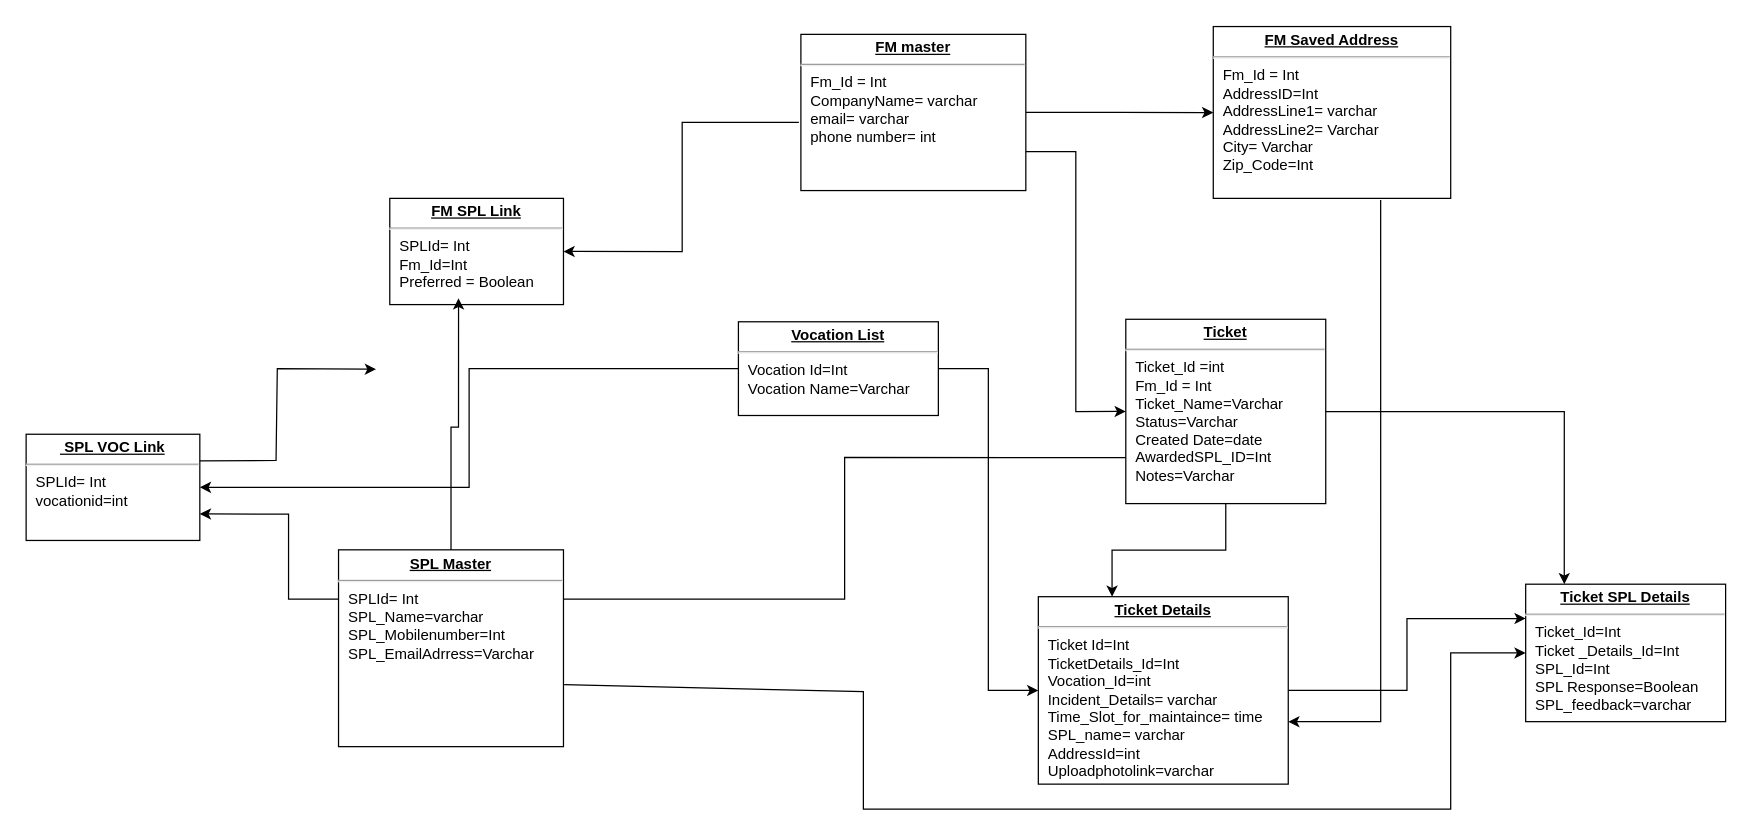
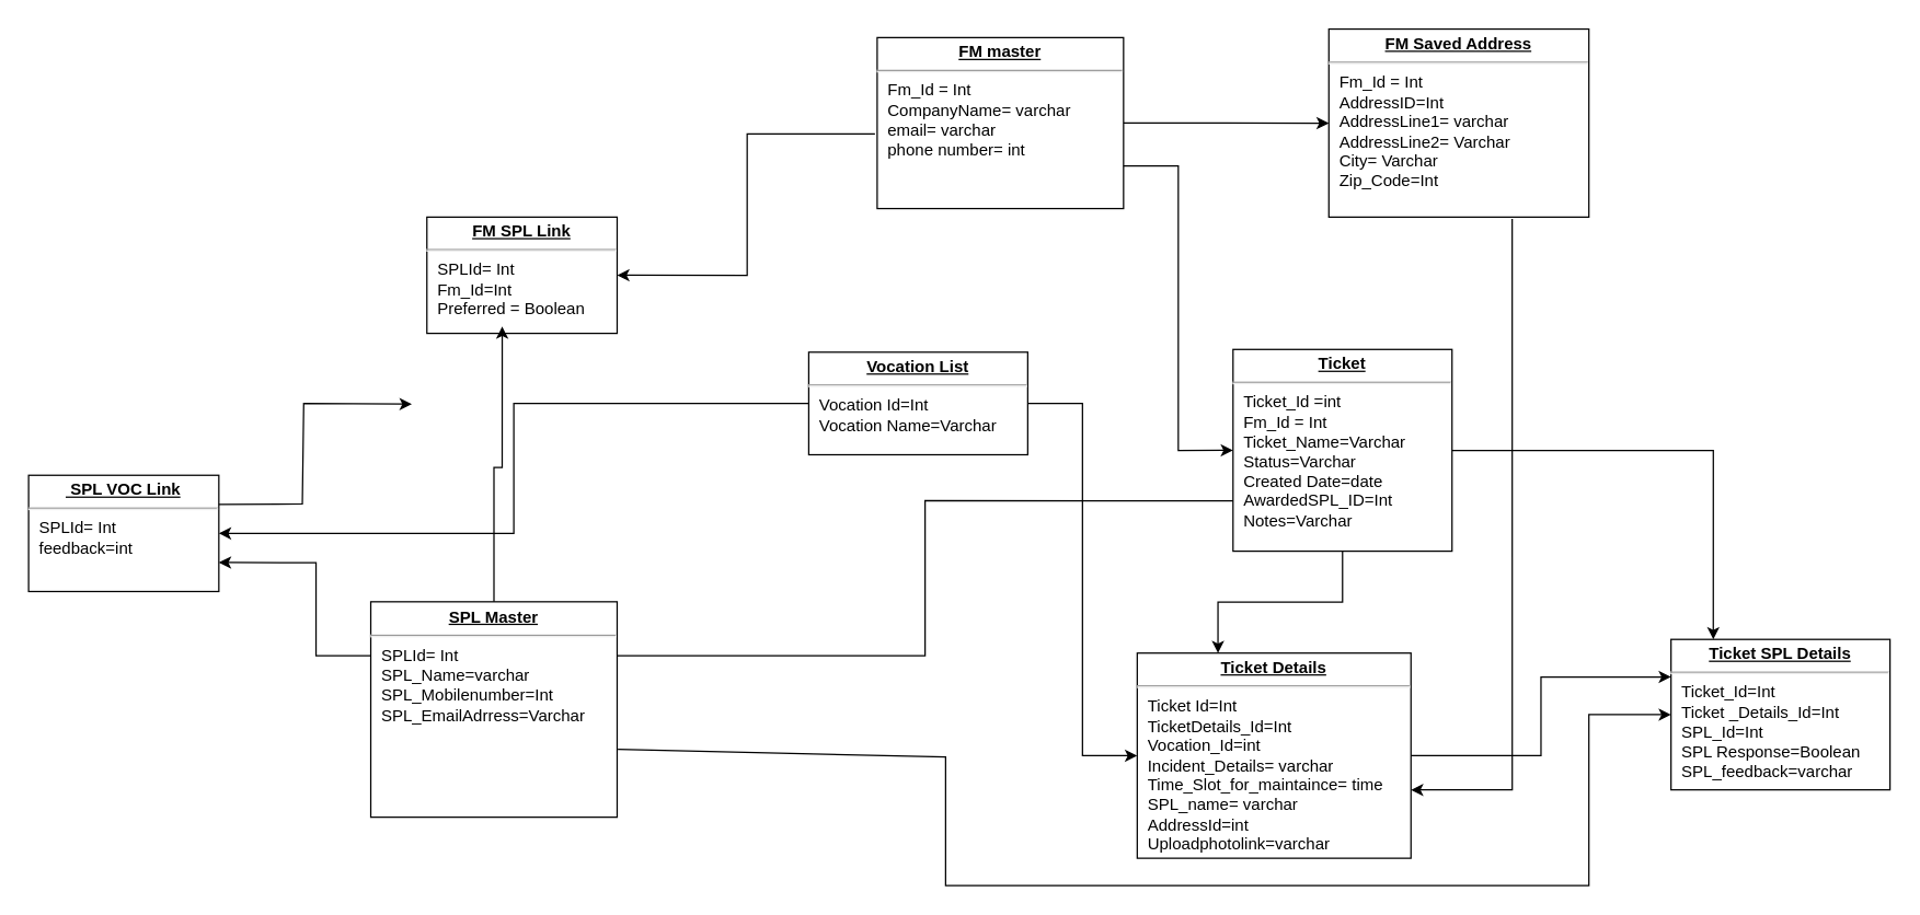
- <mxCell id="21" value="&lt;p style=&quot;margin: 0px ; margin-top: 4px ; text-align: center ; text-decoration: underline&quot;&gt;&lt;b&gt;&amp;nbsp;SPL VOC Link&lt;/b&gt;&lt;/p&gt;&lt;hr&gt;&lt;p style=&quot;margin: 0px ; margin-left: 8px&quot;&gt;SPLId= Int&lt;/p&gt;&lt;p style=&quot;margin: 0px ; margin-left: 8px&quot;&gt;vocationid=int&lt;/p&gt;&lt;p style=&quot;margin: 0px ; margin-left: 8px&quot;&gt;&lt;br&gt;&lt;/p&gt;" style="verticalAlign=top;align=left;overflow=fill;fontSize=12;fontFamily=Helvetica;html=1;rounded=0;shadow=0;comic=0;labelBackgroundColor=none;strokeWidth=1" parent="1" vertex="1"><mxGeometry x="20" y="347" width="139" height="85" as="geometry" /></mxCell>
+ <mxCell id="21" value="&lt;p style=&quot;margin: 0px ; margin-top: 4px ; text-align: center ; text-decoration: underline&quot;&gt;&lt;b&gt;&amp;nbsp;SPL VOC Link&lt;/b&gt;&lt;/p&gt;&lt;hr&gt;&lt;p style=&quot;margin: 0px ; margin-left: 8px&quot;&gt;SPLId= Int&lt;/p&gt;&lt;p style=&quot;margin: 0px ; margin-left: 8px&quot;&gt;feedback=int&lt;/p&gt;&lt;p style=&quot;margin: 0px ; margin-left: 8px&quot;&gt;&lt;br&gt;&lt;/p&gt;" style="verticalAlign=top;align=left;overflow=fill;fontSize=12;fontFamily=Helvetica;html=1;rounded=0;shadow=0;comic=0;labelBackgroundColor=none;strokeWidth=1" parent="1" vertex="1"><mxGeometry x="20" y="347" width="139" height="85" as="geometry" /></mxCell>
